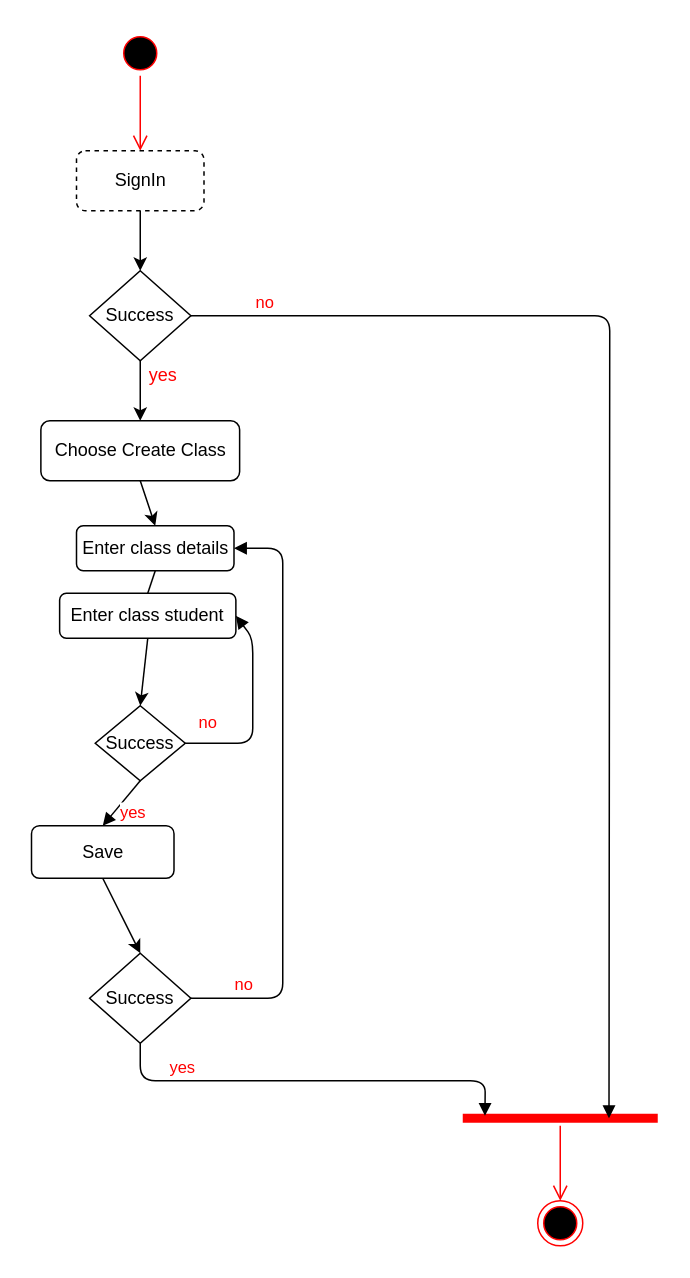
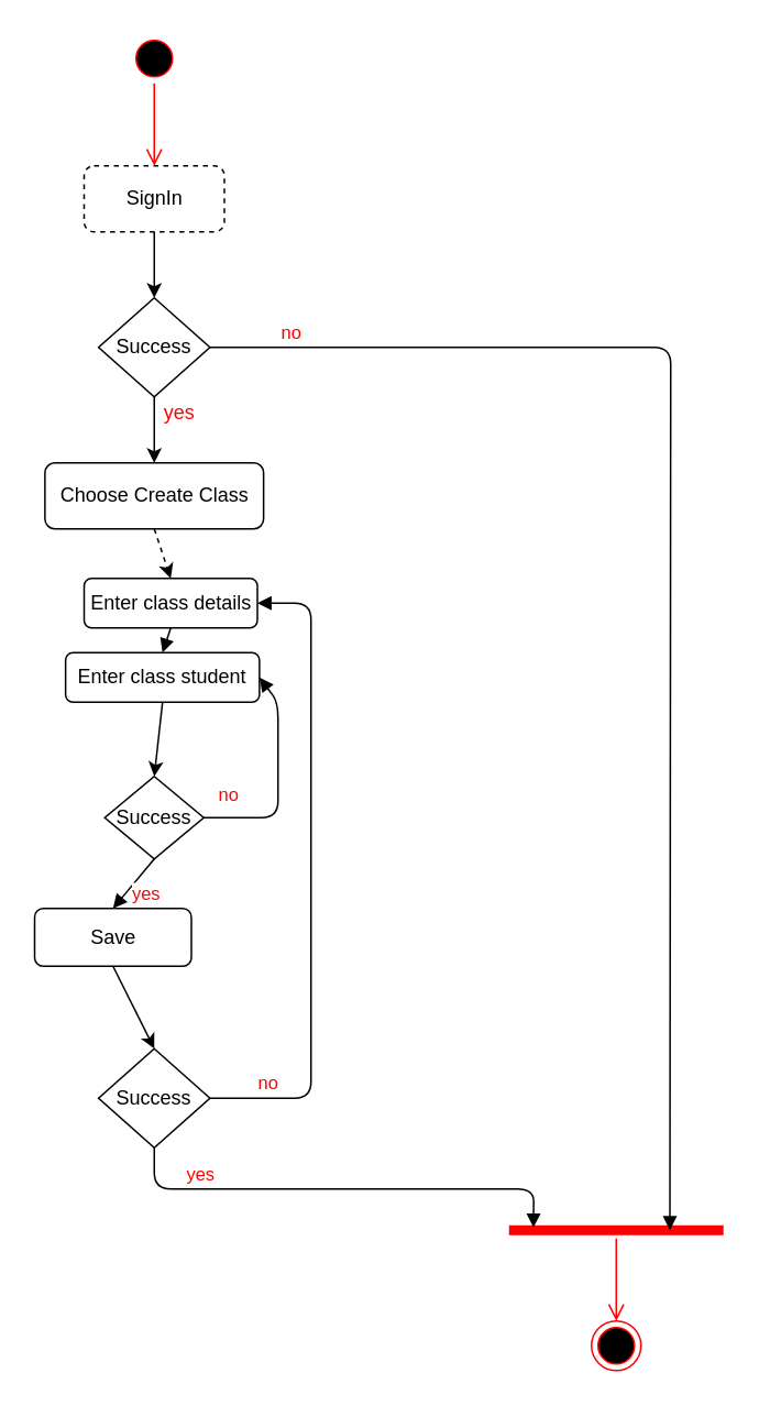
- <mxCell id="10" value="" style="endArrow=classic;html=1;exitX=0.5;exitY=1;exitDx=0;exitDy=0;entryX=0.5;entryY=0;entryDx=0;entryDy=0;" parent="1" source="7" target="9" edge="1"><mxGeometry width="50" height="50" relative="1" as="geometry"><mxPoint x="318" y="190" as="sourcePoint" /><mxPoint x="368" y="140" as="targetPoint" /></mxGeometry></mxCell>
+ <mxCell id="10" value="" style="endArrow=classic;html=1;exitX=0.5;exitY=1;exitDx=0;exitDy=0;entryX=0.5;entryY=0;entryDx=0;entryDy=0;dashed=1;" parent="1" source="7" target="9" edge="1"><mxGeometry width="50" height="50" relative="1" as="geometry"><mxPoint x="318" y="190" as="sourcePoint" /><mxPoint x="368" y="140" as="targetPoint" /></mxGeometry></mxCell>
- <mxCell id="22" value="" style="html=1;verticalAlign=bottom;endArrow=none;exitX=0.5;exitY=1;exitDx=0;exitDy=0;entryX=0.5;entryY=0;entryDx=0;entryDy=0;" edge="1" parent="1" source="9" target="21"><mxGeometry x="0.333" y="25" width="80" relative="1" as="geometry"><mxPoint x="258" y="390" as="sourcePoint" /><mxPoint x="338" y="390" as="targetPoint" /><mxPoint as="offset" /></mxGeometry></mxCell>
+ <mxCell id="22" value="" style="html=1;verticalAlign=bottom;endArrow=block;exitX=0.5;exitY=1;exitDx=0;exitDy=0;entryX=0.5;entryY=0;entryDx=0;entryDy=0;" edge="1" parent="1" source="9" target="21"><mxGeometry x="0.333" y="25" width="80" relative="1" as="geometry"><mxPoint x="258" y="390" as="sourcePoint" /><mxPoint x="338" y="390" as="targetPoint" /><mxPoint as="offset" /></mxGeometry></mxCell>
